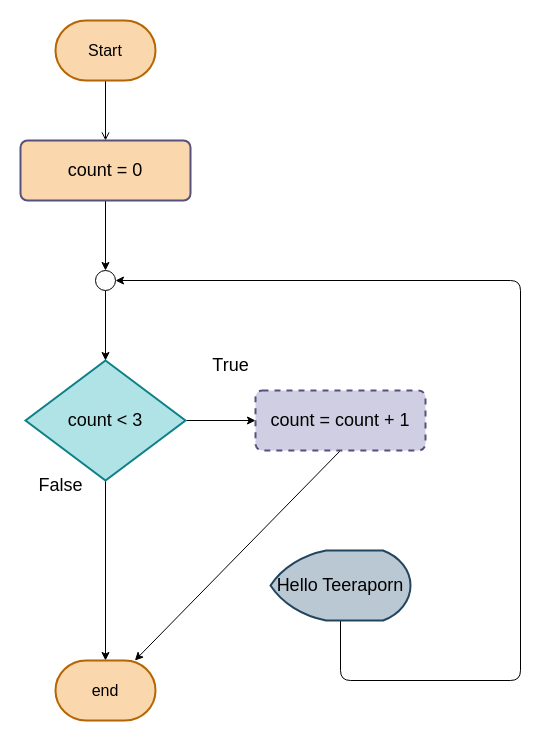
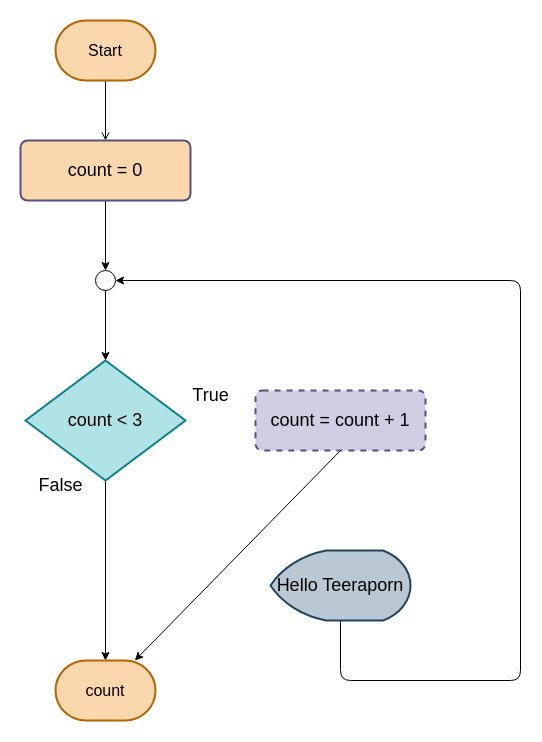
- <mxCell id="14" value="True" style="text;html=1;resizable=0;autosize=1;align=center;verticalAlign=middle;points=[];fillColor=none;strokeColor=none;rounded=0;fontSize=18;" vertex="1" parent="1"><mxGeometry x="205" y="350" width="50" height="30" as="geometry" /></mxCell>
+ <mxCell id="14" value="True" style="text;html=1;resizable=0;autosize=1;align=center;verticalAlign=middle;points=[];fillColor=none;strokeColor=none;rounded=0;fontSize=18;" vertex="1" parent="1"><mxGeometry x="185" y="380" width="50" height="30" as="geometry" /></mxCell>
- <mxCell id="6" style="edgeStyle=none;html=1;exitX=1;exitY=0.5;exitDx=0;exitDy=0;exitPerimeter=0;entryX=0;entryY=0.5;entryDx=0;entryDy=0;fontSize=18;" edge="1" parent="1" source="8" target="10"><mxGeometry relative="1" as="geometry" /></mxCell>
- <mxCell id="13" value="&lt;font size=&quot;3&quot; color=&quot;#000000&quot;&gt;end&lt;/font&gt;" style="strokeWidth=2;html=1;shape=mxgraph.flowchart.terminator;whiteSpace=wrap;fillColor=#fad7ac;strokeColor=#b46504;" vertex="1" parent="1"><mxGeometry x="55" y="660" width="100" height="60" as="geometry" /></mxCell>
+ <mxCell id="13" value="&lt;font size=&quot;3&quot; color=&quot;#000000&quot;&gt;count&lt;/font&gt;" style="strokeWidth=2;html=1;shape=mxgraph.flowchart.terminator;whiteSpace=wrap;fillColor=#fad7ac;strokeColor=#b46504;" vertex="1" parent="1"><mxGeometry x="55" y="660" width="100" height="60" as="geometry" /></mxCell>
